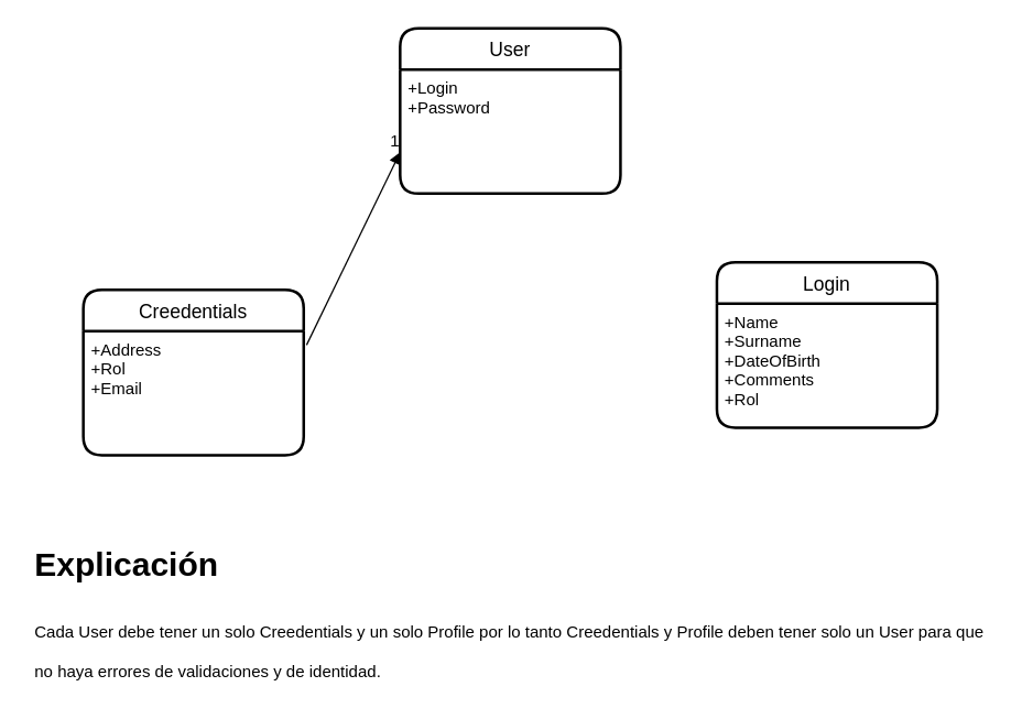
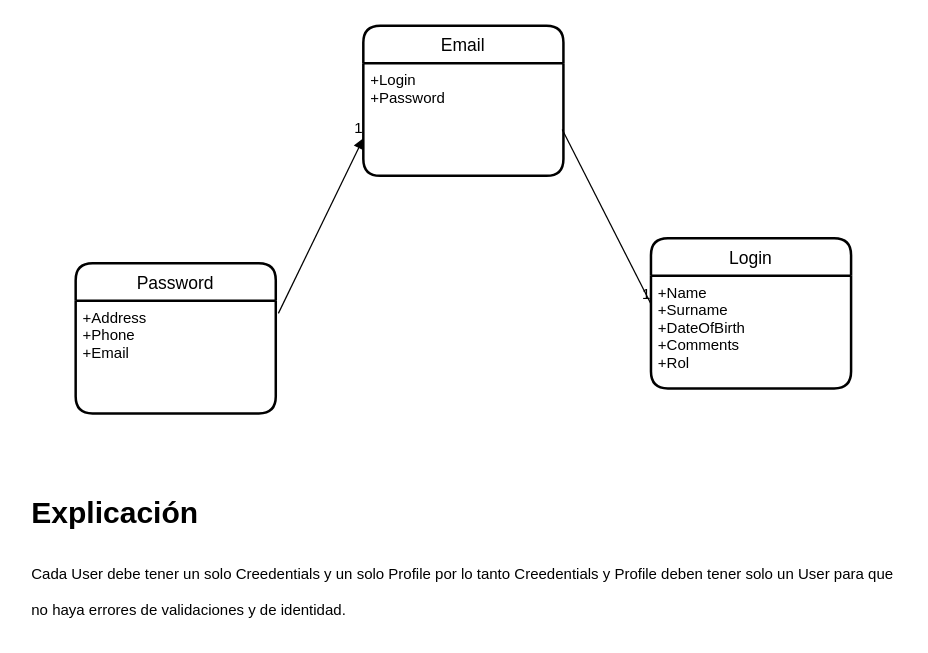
- <mxCell id="6" value="User" style="swimlane;childLayout=stackLayout;horizontal=1;startSize=30;horizontalStack=0;rounded=1;fontSize=14;fontStyle=0;strokeWidth=2;resizeParent=0;resizeLast=1;shadow=0;dashed=0;align=center;" vertex="1" parent="1"><mxGeometry x="290" y="20" width="160" height="120" as="geometry" /></mxCell>
+ <mxCell id="6" value="Email" style="swimlane;childLayout=stackLayout;horizontal=1;startSize=30;horizontalStack=0;rounded=1;fontSize=14;fontStyle=0;strokeWidth=2;resizeParent=0;resizeLast=1;shadow=0;dashed=0;align=center;" vertex="1" parent="1"><mxGeometry x="290" y="20" width="160" height="120" as="geometry" /></mxCell>
+ <mxCell id="8" value="" style="endArrow=none;html=1;rounded=0;exitX=0.994;exitY=0.589;exitDx=0;exitDy=0;exitPerimeter=0;entryX=0;entryY=0.25;entryDx=0;entryDy=0;" edge="1" parent="1" source="7" target="5"><mxGeometry relative="1" as="geometry"><mxPoint x="330" y="300" as="sourcePoint" /><mxPoint x="490" y="300" as="targetPoint" /></mxGeometry></mxCell>
+ <mxCell id="9" value="1" style="resizable=0;html=1;align=right;verticalAlign=bottom;" connectable="0" vertex="1" parent="8"><mxGeometry x="1" relative="1" as="geometry" /></mxCell>
- <mxCell id="2" value="Creedentials" style="swimlane;childLayout=stackLayout;horizontal=1;startSize=30;horizontalStack=0;rounded=1;fontSize=14;fontStyle=0;strokeWidth=2;resizeParent=0;resizeLast=1;shadow=0;dashed=0;align=center;" vertex="1" parent="1"><mxGeometry x="60" y="210" width="160" height="120" as="geometry" /></mxCell>
+ <mxCell id="2" value="Password" style="swimlane;childLayout=stackLayout;horizontal=1;startSize=30;horizontalStack=0;rounded=1;fontSize=14;fontStyle=0;strokeWidth=2;resizeParent=0;resizeLast=1;shadow=0;dashed=0;align=center;" vertex="1" parent="1"><mxGeometry x="60" y="210" width="160" height="120" as="geometry" /></mxCell>
- <mxCell id="3" value="+Address&#10;+Rol&#10;+Email" style="align=left;strokeColor=none;fillColor=none;spacingLeft=4;fontSize=12;verticalAlign=top;resizable=0;rotatable=0;part=1;" vertex="1" parent="2"><mxGeometry y="30" width="160" height="90" as="geometry" /></mxCell>
+ <mxCell id="3" value="+Address&#10;+Phone&#10;+Email" style="align=left;strokeColor=none;fillColor=none;spacingLeft=4;fontSize=12;verticalAlign=top;resizable=0;rotatable=0;part=1;" vertex="1" parent="2"><mxGeometry y="30" width="160" height="90" as="geometry" /></mxCell>
